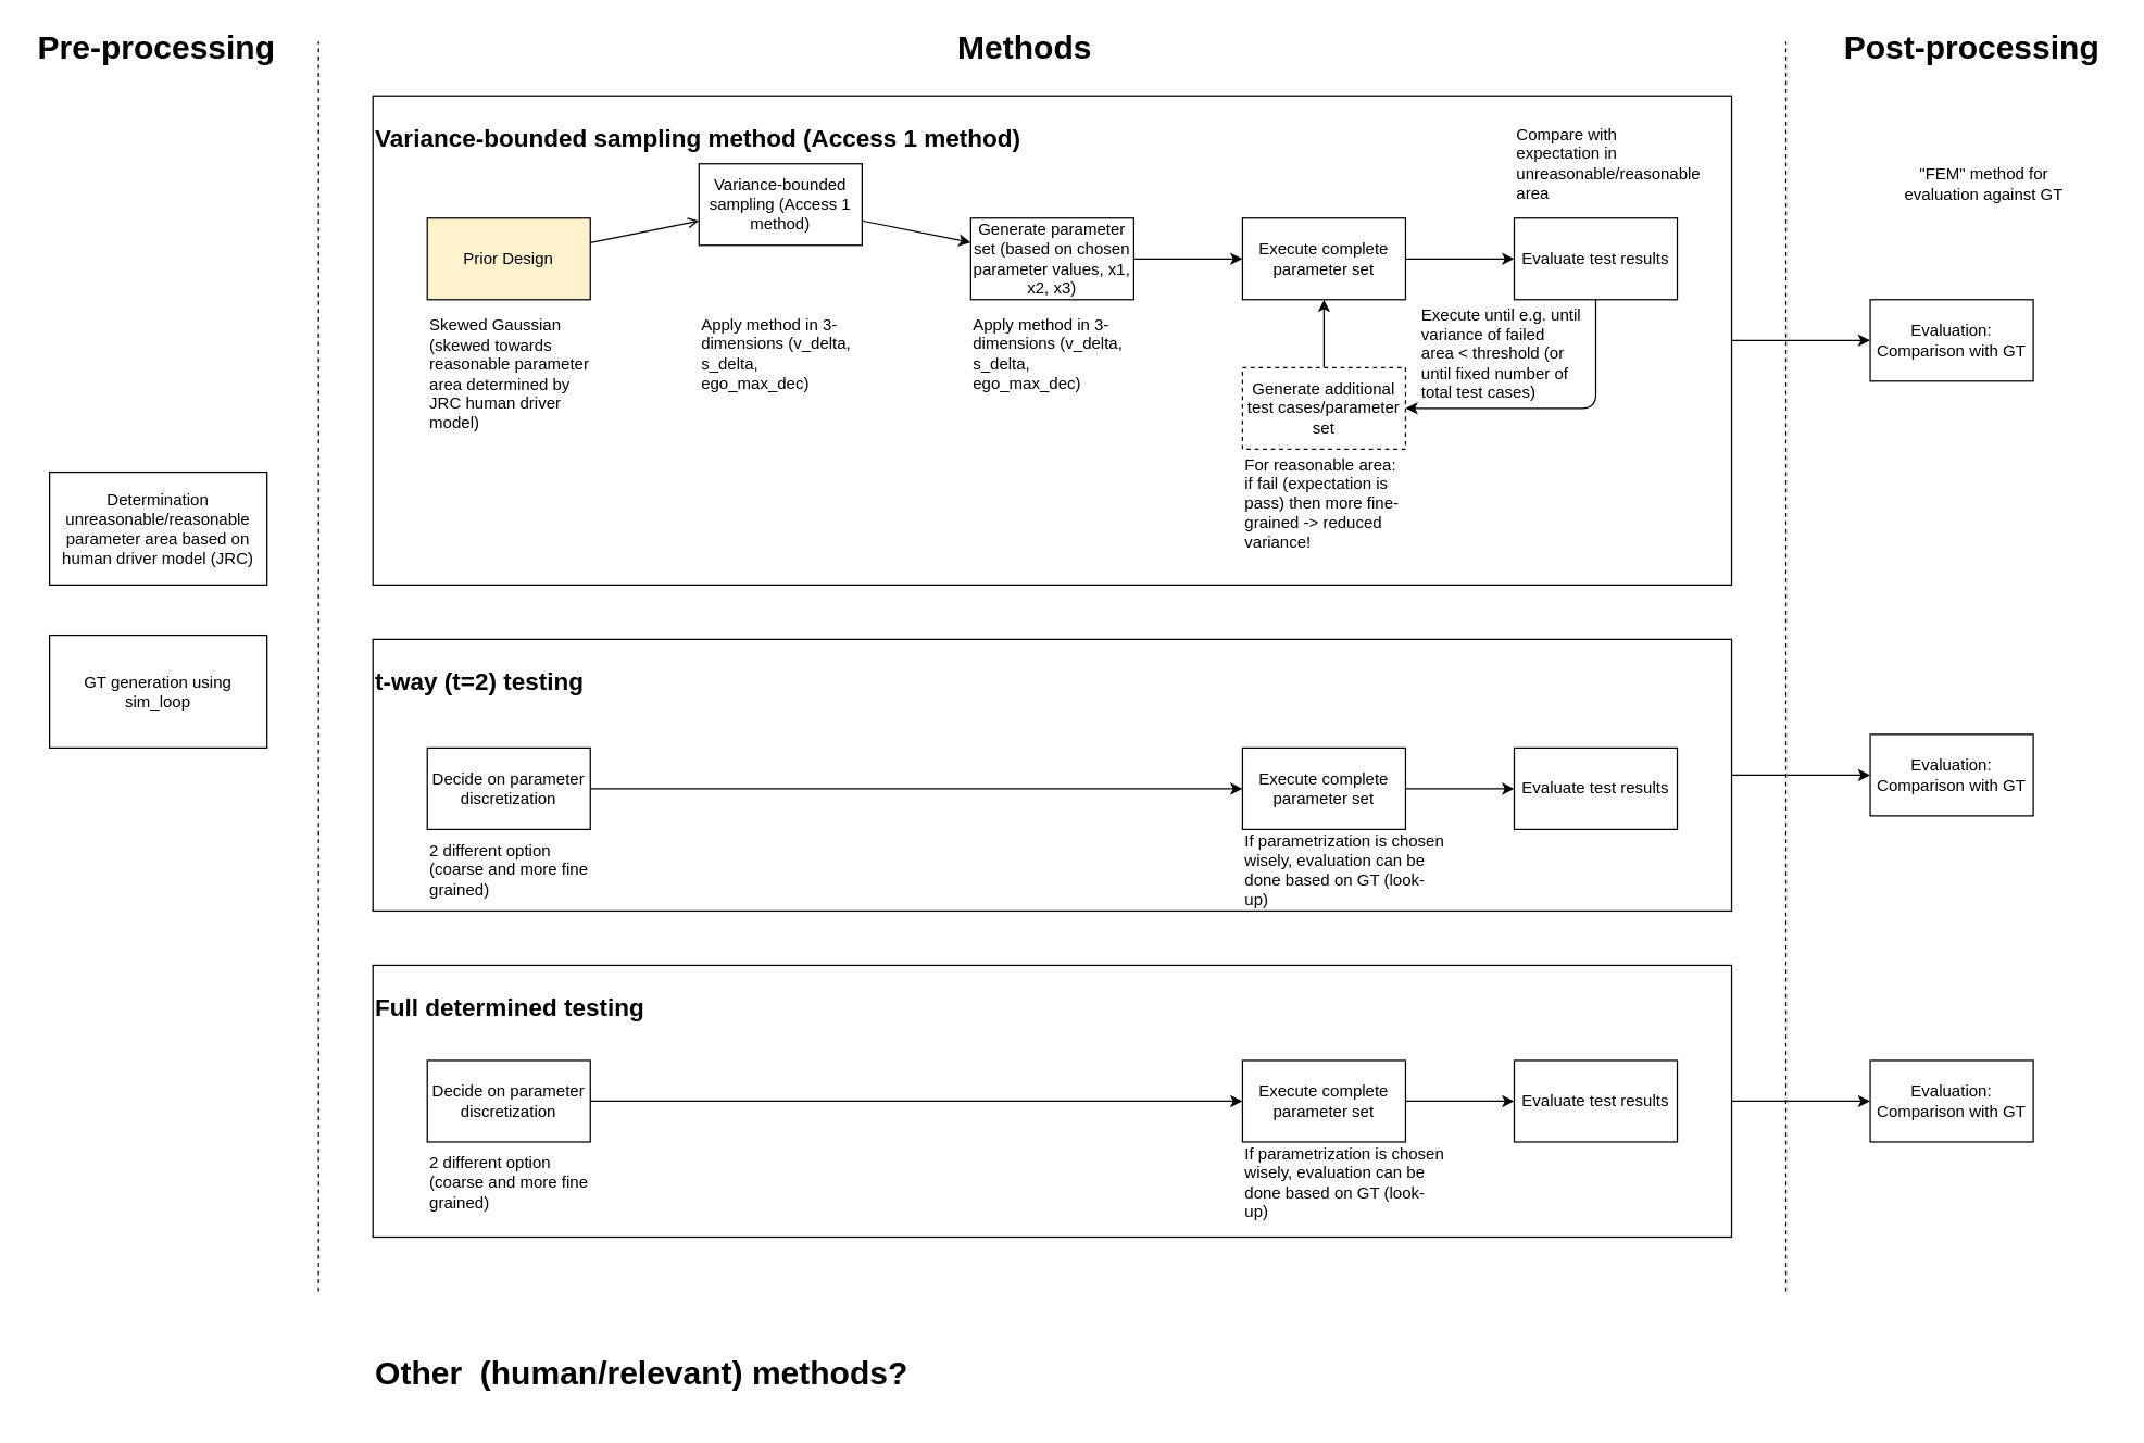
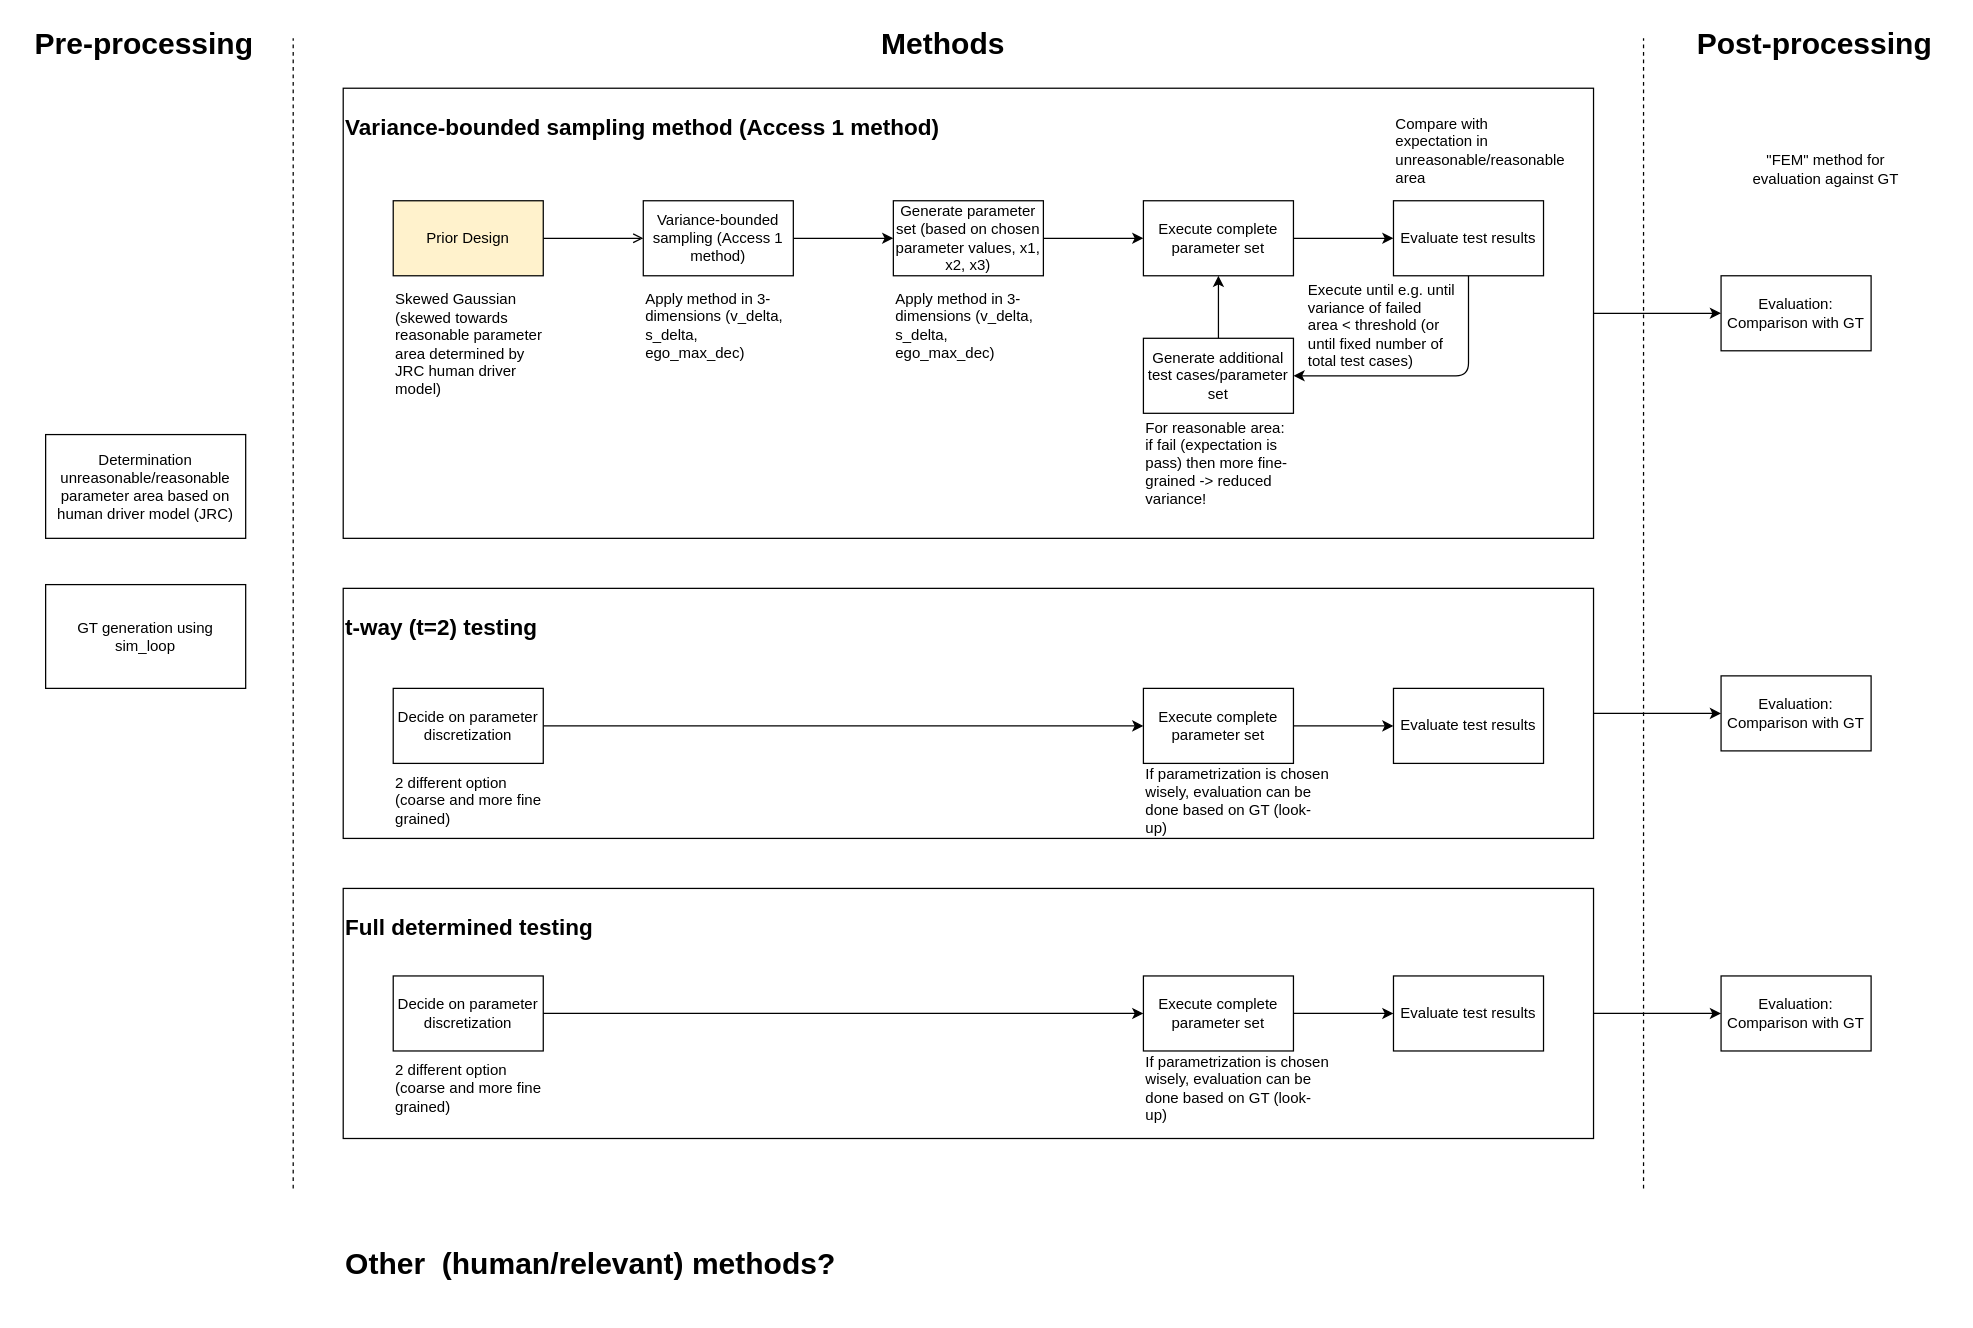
- <mxCell id="7" value="Variance-bounded sampling (Access 1 method)" style="rounded=0;whiteSpace=wrap;html=1;" vertex="1" parent="1"><mxGeometry x="514" y="120" width="120" height="60" as="geometry" /></mxCell>
+ <mxCell id="7" value="Variance-bounded sampling (Access 1 method)" style="rounded=0;whiteSpace=wrap;html=1;" vertex="1" parent="1"><mxGeometry x="514" y="160" width="120" height="60" as="geometry" /></mxCell>
- <mxCell id="15" value="Generate additional test cases/parameter set" style="whiteSpace=wrap;html=1;rounded=0;dashed=1;" vertex="1" parent="1"><mxGeometry x="914" y="270" width="120" height="60" as="geometry" /></mxCell>
+ <mxCell id="15" value="Generate additional test cases/parameter set" style="whiteSpace=wrap;html=1;rounded=0;" vertex="1" parent="1"><mxGeometry x="914" y="270" width="120" height="60" as="geometry" /></mxCell>
